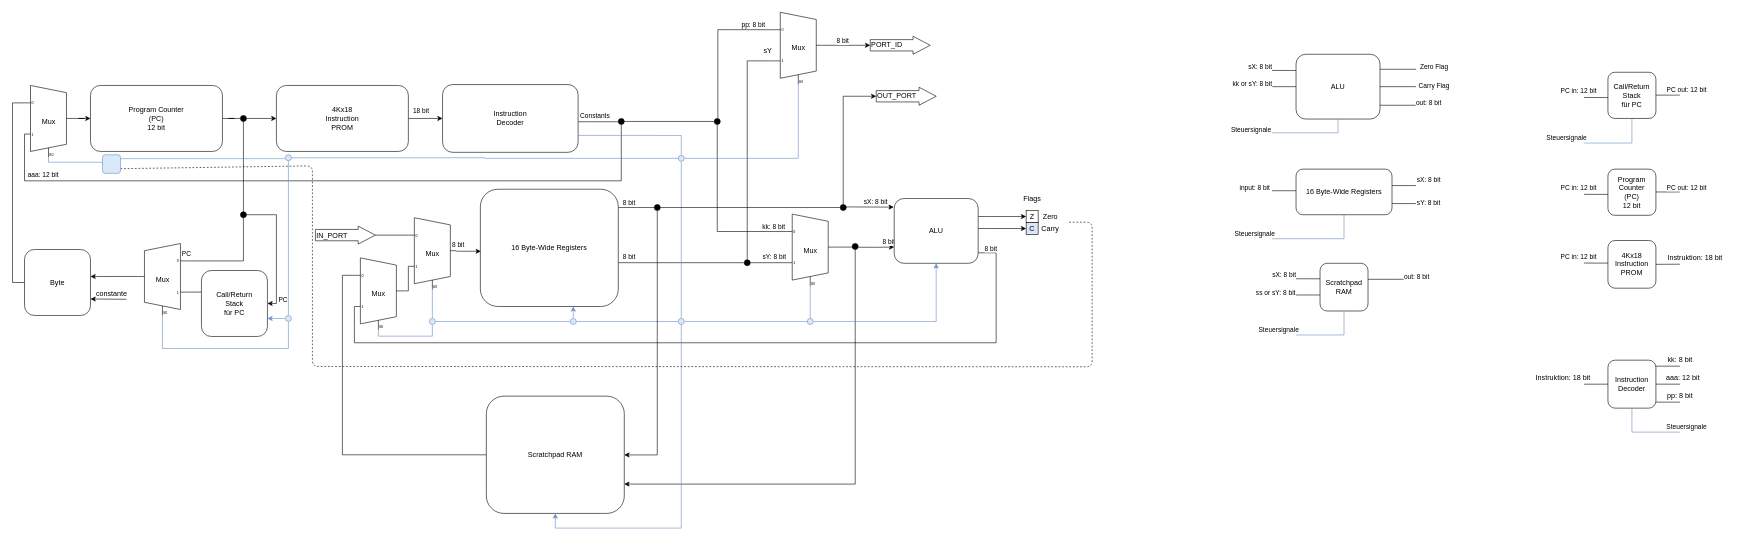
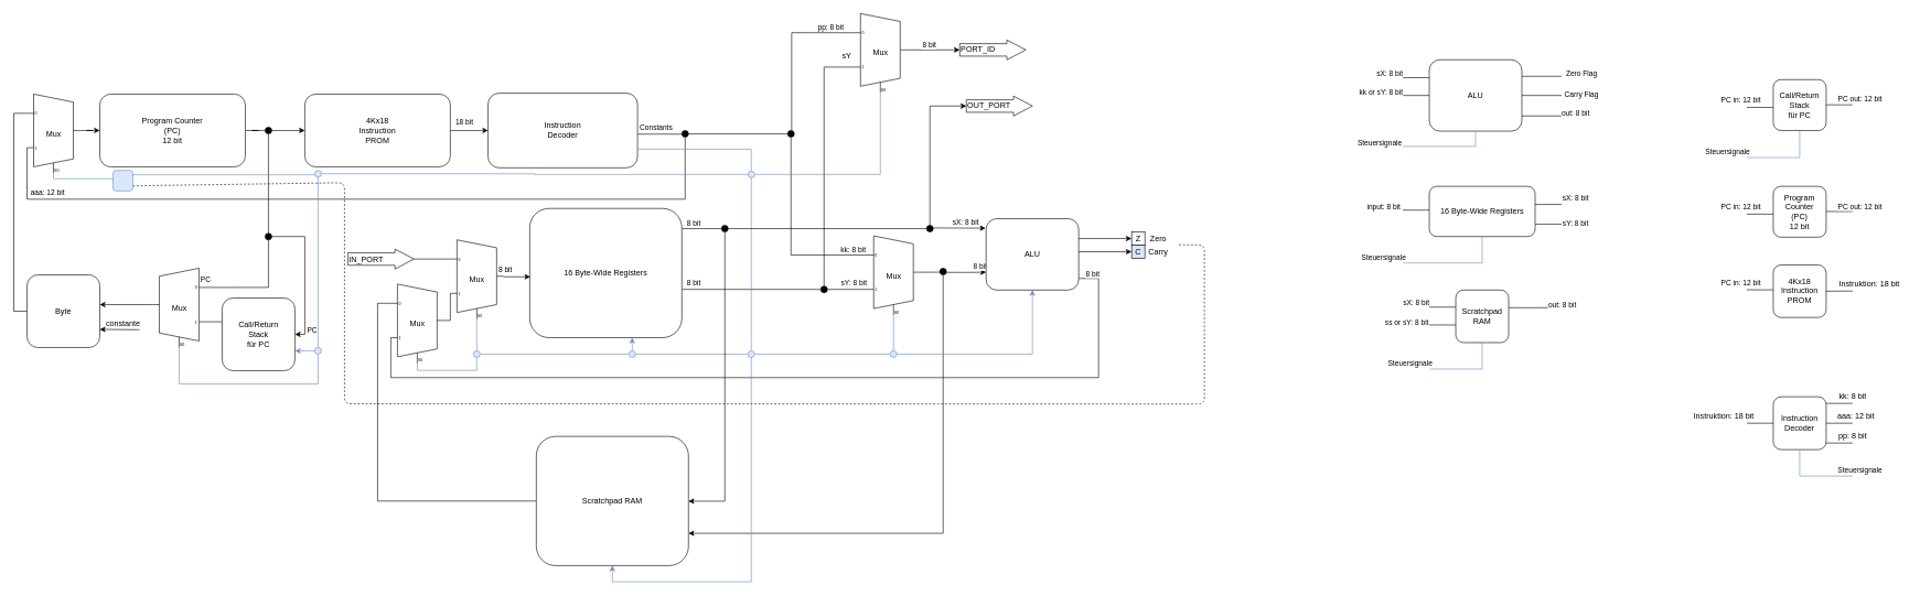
- <mxCell id="52" value="Flags" style="text;html=1;align=center;verticalAlign=middle;resizable=0;points=[];autosize=1;" parent="1" vertex="1"><mxGeometry x="1700" y="320.5" width="40" height="20" as="geometry" /></mxCell>
